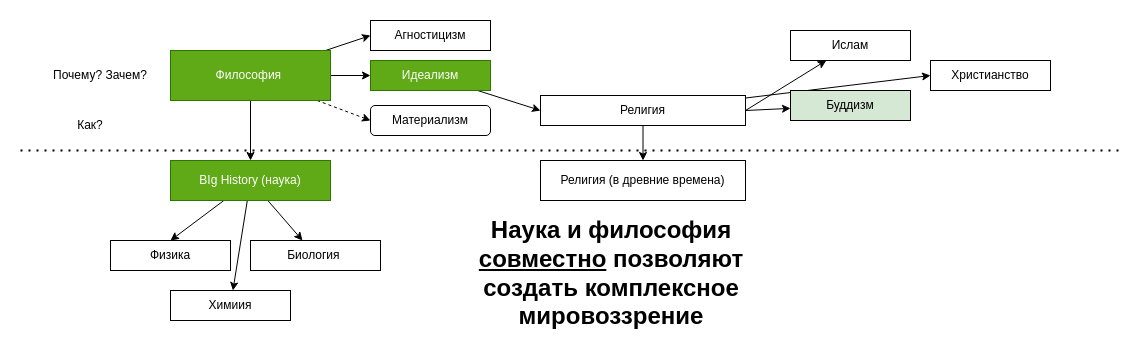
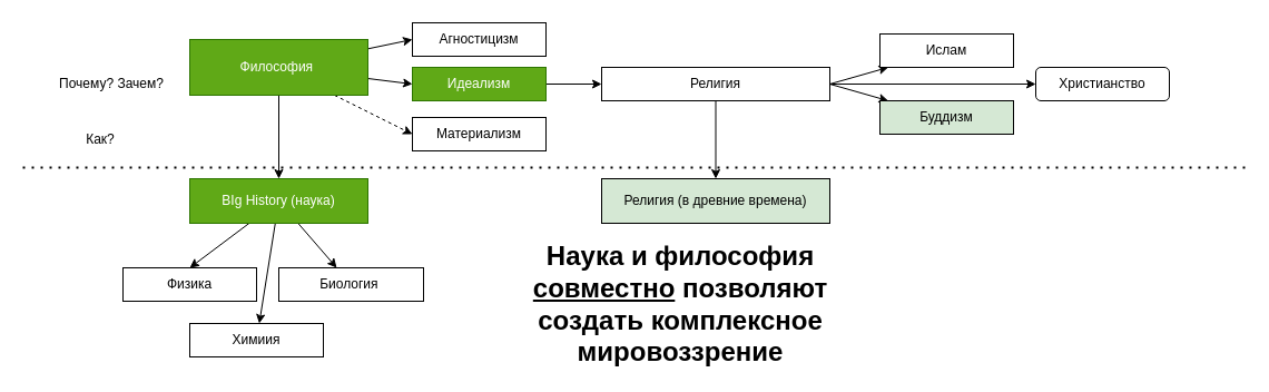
- <mxCell id="13" value="Философия&amp;nbsp;" style="rounded=0;whiteSpace=wrap;html=1;fillColor=#60a917;fontColor=#ffffff;strokeColor=#2D7600;" parent="1" vertex="1"><mxGeometry x="170" y="50" width="160" height="50" as="geometry" /></mxCell>
+ <mxCell id="13" value="Философия&amp;nbsp;" style="rounded=0;whiteSpace=wrap;html=1;fillColor=#60a917;fontColor=#ffffff;strokeColor=#2D7600;" parent="1" vertex="1"><mxGeometry x="170" y="35" width="160" height="50" as="geometry" /></mxCell>
- <mxCell id="22" value="Христианство" style="rounded=0;whiteSpace=wrap;html=1;" parent="1" vertex="1"><mxGeometry x="930" y="60" width="120" height="30" as="geometry" /></mxCell>
+ <mxCell id="22" value="Христианство" style="whiteSpace=wrap;html=1;rounded=1;" parent="1" vertex="1"><mxGeometry x="930" y="60" width="120" height="30" as="geometry" /></mxCell>
- <mxCell id="21" value="Религия" style="rounded=0;whiteSpace=wrap;html=1;" parent="1" vertex="1"><mxGeometry x="540" y="95" width="205" height="30" as="geometry" /></mxCell>
+ <mxCell id="21" value="Религия" style="rounded=0;whiteSpace=wrap;html=1;" parent="1" vertex="1"><mxGeometry x="540" y="60" width="205" height="30" as="geometry" /></mxCell>
- <mxCell id="14" value="Материализм" style="whiteSpace=wrap;html=1;rounded=1;" parent="1" vertex="1"><mxGeometry x="370" y="105" width="120" height="30" as="geometry" /></mxCell>
+ <mxCell id="14" value="Материализм" style="rounded=0;whiteSpace=wrap;html=1;" parent="1" vertex="1"><mxGeometry x="370" y="105" width="120" height="30" as="geometry" /></mxCell>
- <mxCell id="28" value="Религия (в древние времена)" style="rounded=0;whiteSpace=wrap;html=1;" parent="1" vertex="1"><mxGeometry x="540" y="160" width="205" height="40" as="geometry" /></mxCell>
+ <mxCell id="28" value="Религия (в древние времена)" style="rounded=0;whiteSpace=wrap;html=1;fillColor=#d5e8d4;" parent="1" vertex="1"><mxGeometry x="540" y="160" width="205" height="40" as="geometry" /></mxCell>
